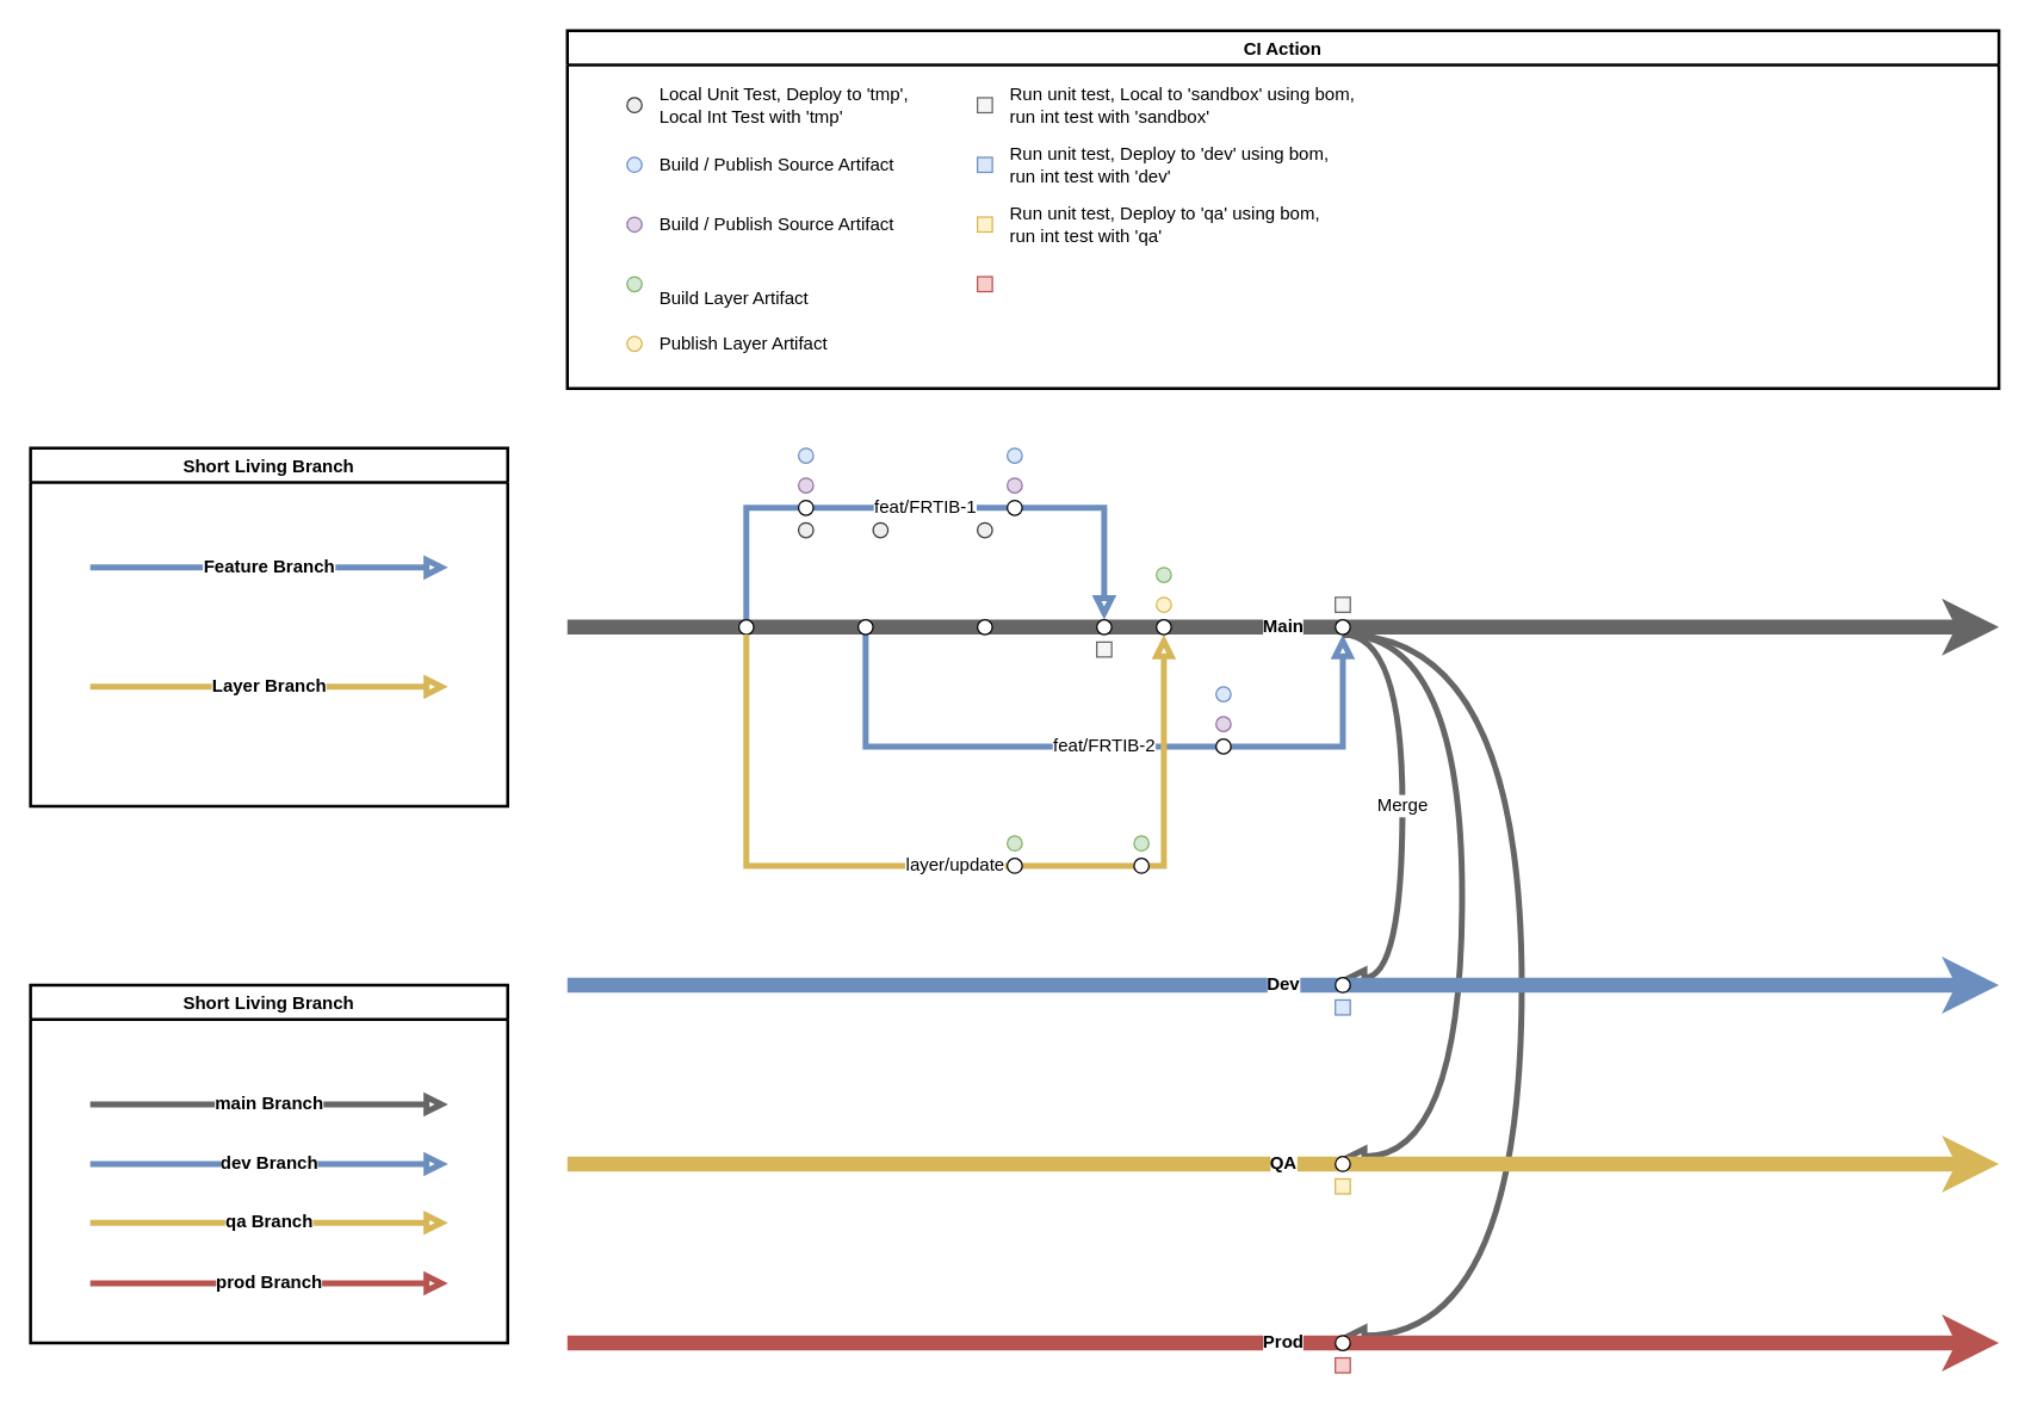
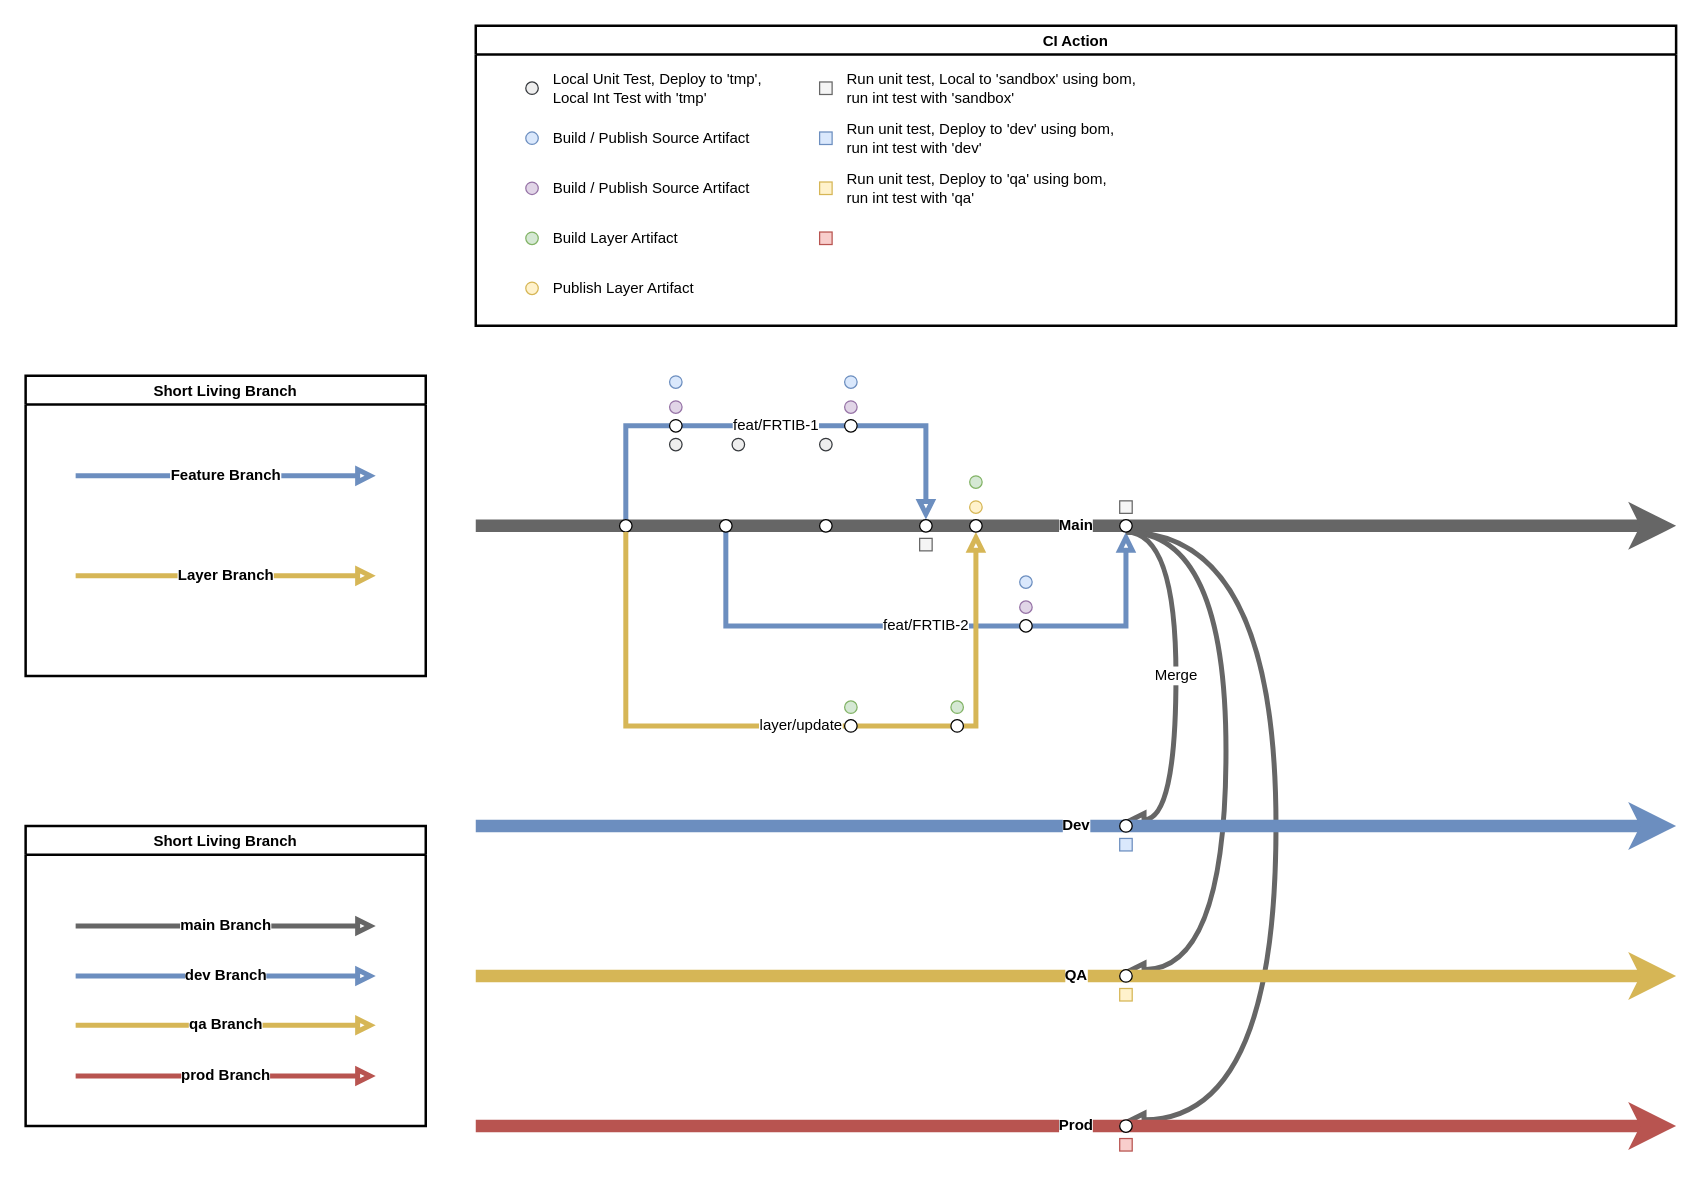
- <mxCell id="44" value="Build Layer Artifact" style="text;html=1;strokeColor=none;fillColor=none;align=left;verticalAlign=middle;whiteSpace=wrap;rounded=0;hachureGap=4;pointerEvents=0;fontSize=12;" parent="40" vertex="1"><mxGeometry x="60" y="170" width="175" height="20" as="geometry" /></mxCell>
+ <mxCell id="44" value="Build Layer Artifact" style="text;html=1;strokeColor=none;fillColor=none;align=left;verticalAlign=middle;whiteSpace=wrap;rounded=0;hachureGap=4;pointerEvents=0;fontSize=12;" parent="40" vertex="1"><mxGeometry x="60" y="160" width="175" height="20" as="geometry" /></mxCell>
